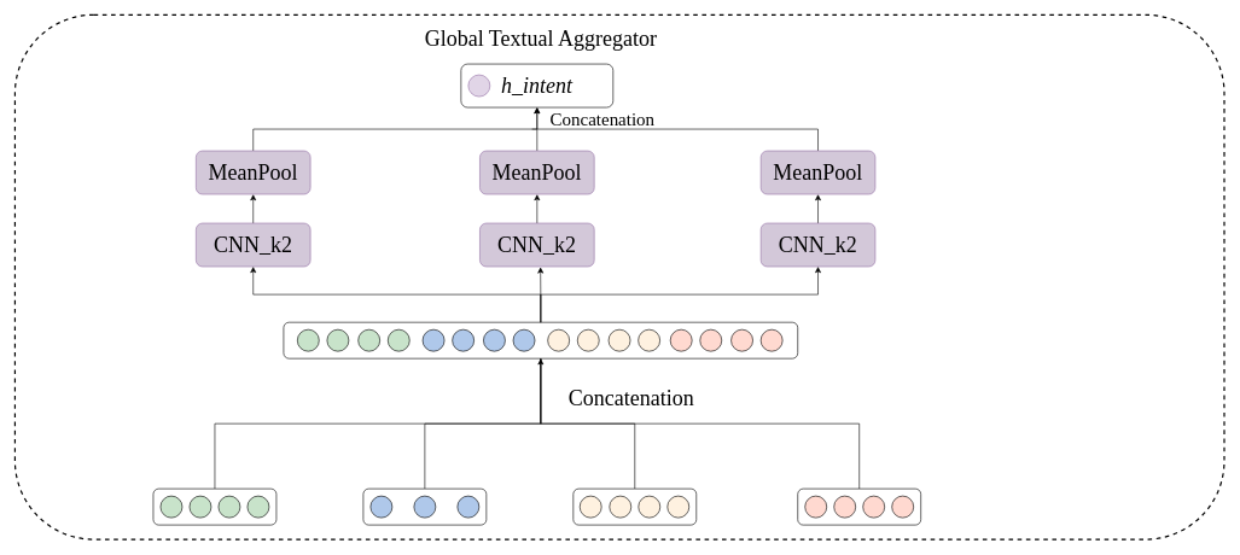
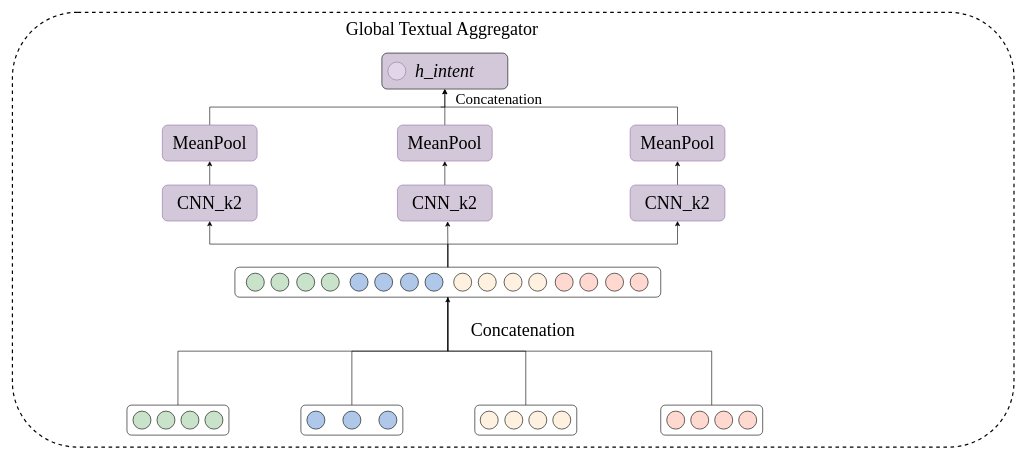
- <mxCell id="25" value="&lt;font style=&quot;font-size: 30px;&quot; face=&quot;Times New Roman&quot;&gt;Global Textual Aggregator&lt;/font&gt;" style="text;html=1;align=center;verticalAlign=middle;resizable=0;points=[];autosize=1;strokeColor=none;fillColor=none;" vertex="1" parent="1"><mxGeometry x="576" y="28" width="340" height="50" as="geometry" /></mxCell>
+ <mxCell id="25" value="&lt;font style=&quot;font-size: 30px;&quot; face=&quot;Times New Roman&quot;&gt;Global Textual Aggregator&lt;/font&gt;" style="text;html=1;align=center;verticalAlign=middle;resizable=0;points=[];autosize=1;strokeColor=none;fillColor=none;" vertex="1" parent="1"><mxGeometry x="566" y="23" width="340" height="50" as="geometry" /></mxCell>
- <mxCell id="27" value="&lt;font style=&quot;font-size: 30px;&quot; face=&quot;Times New Roman&quot;&gt;&lt;i&gt;h_intent&lt;/i&gt;&lt;/font&gt;" style="rounded=1;whiteSpace=wrap;html=1;" vertex="1" parent="26"><mxGeometry width="210" height="60" as="geometry" /></mxCell>
+ <mxCell id="27" value="&lt;font style=&quot;font-size: 30px;&quot; face=&quot;Times New Roman&quot;&gt;&lt;i&gt;h_intent&lt;/i&gt;&lt;/font&gt;" style="rounded=1;whiteSpace=wrap;html=1;fillColor=#d3c8d9;" vertex="1" parent="26"><mxGeometry width="210" height="60" as="geometry" /></mxCell>
